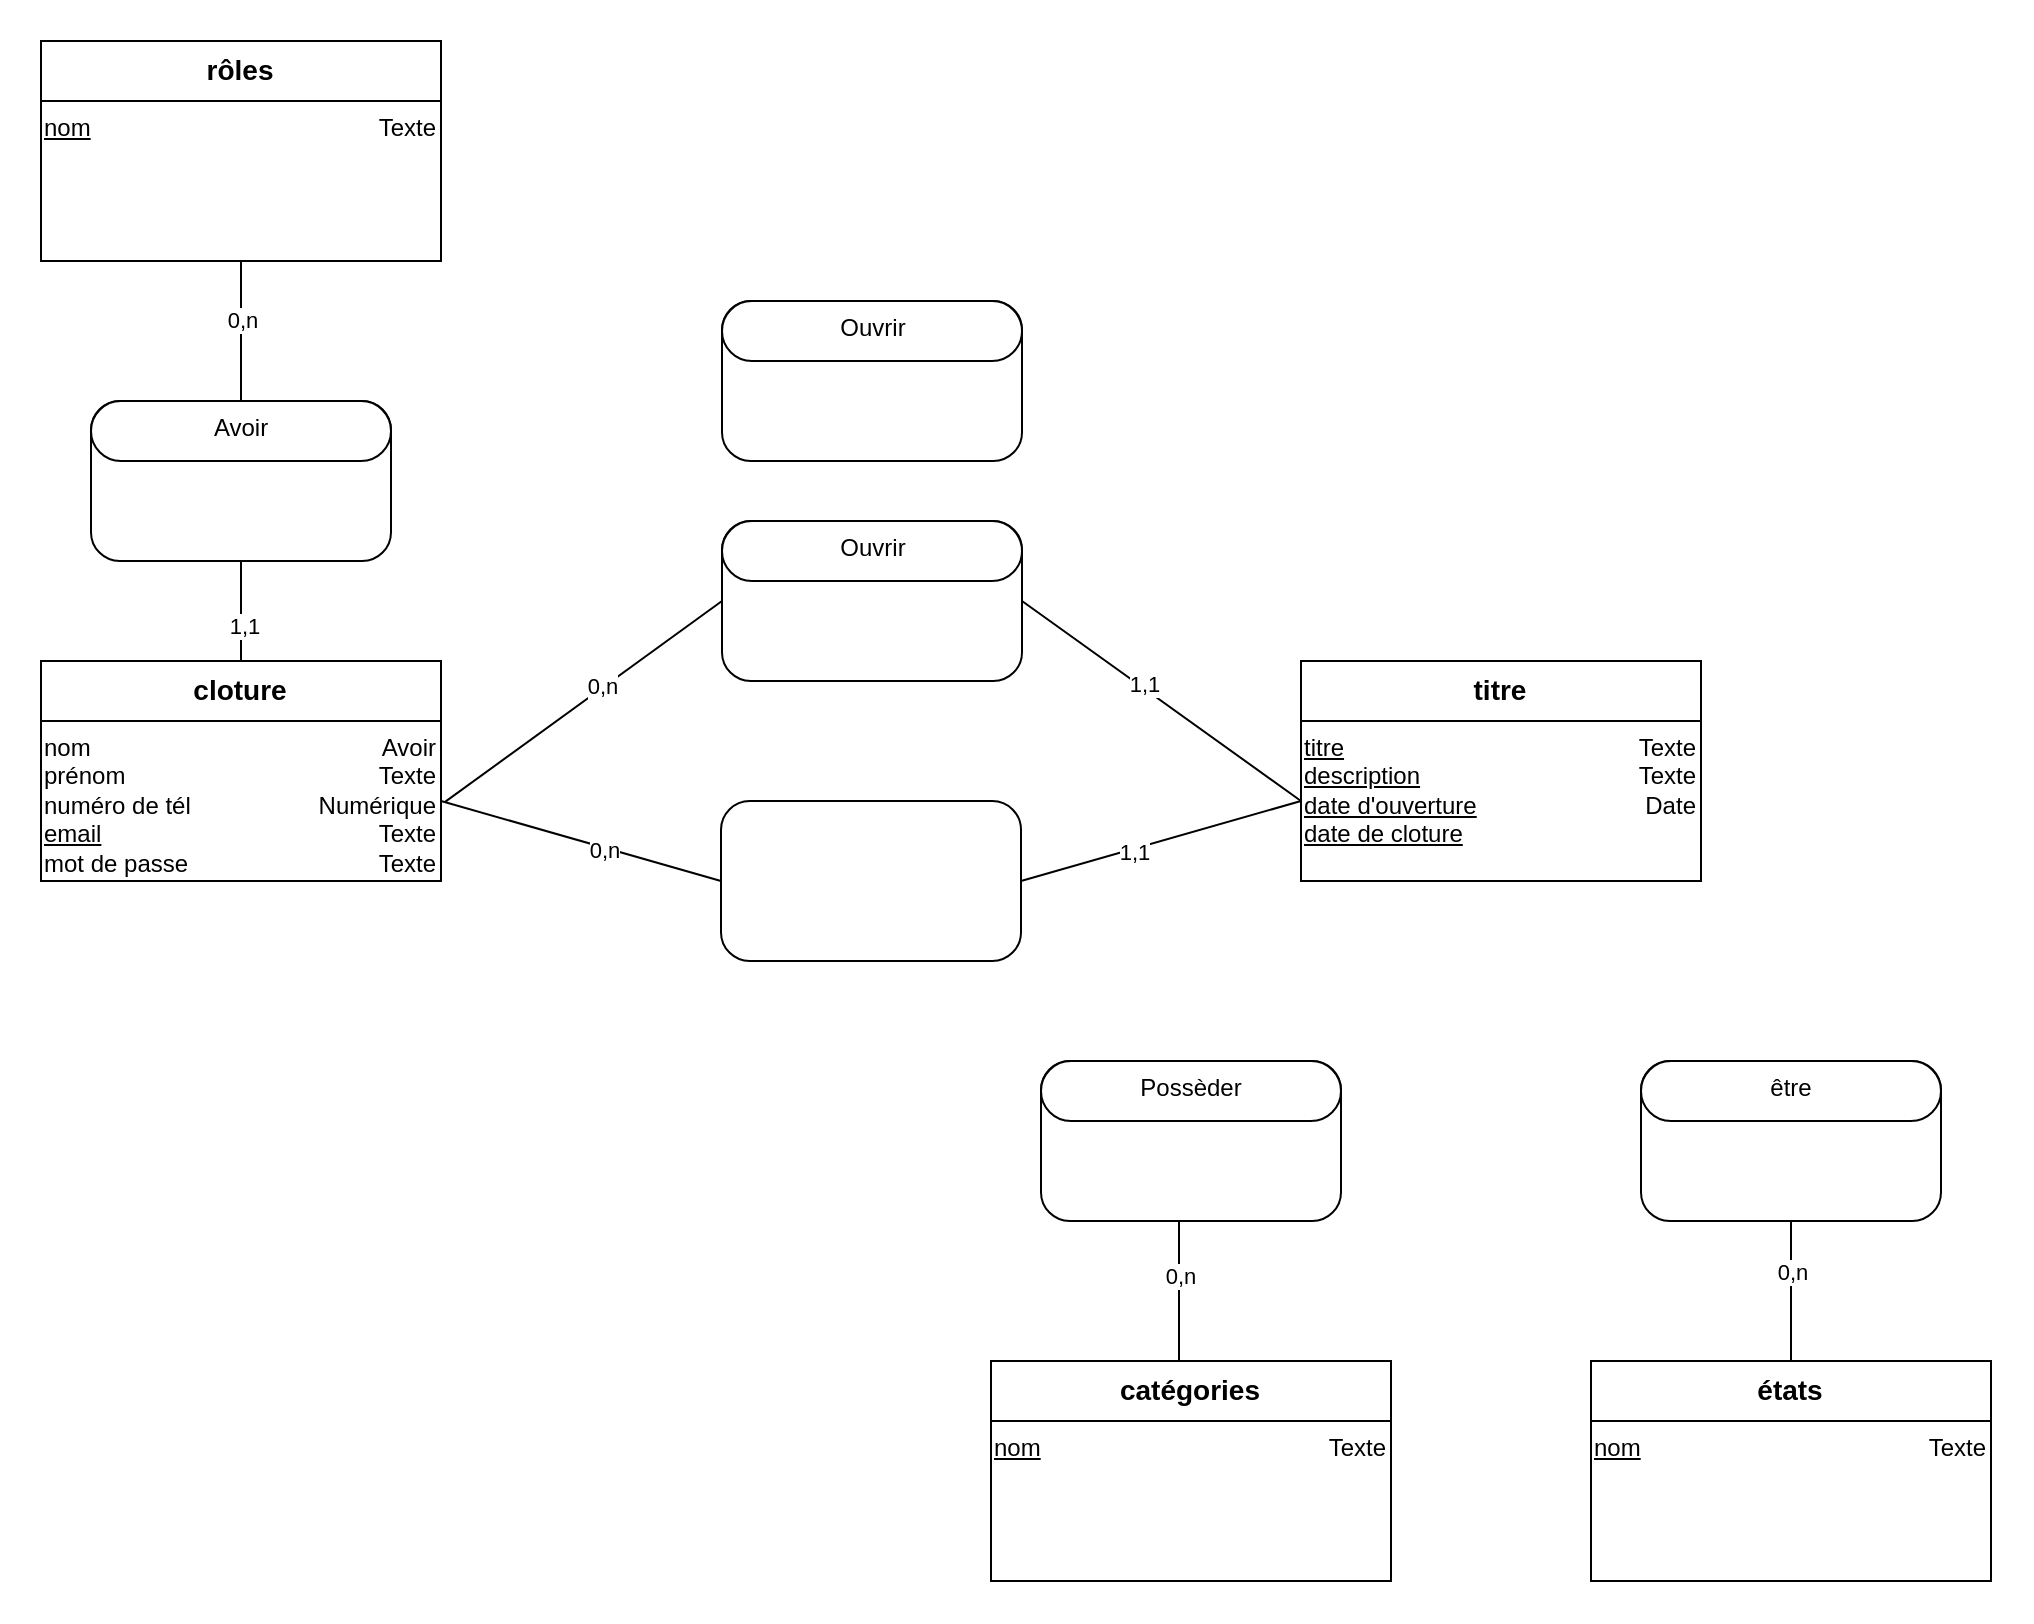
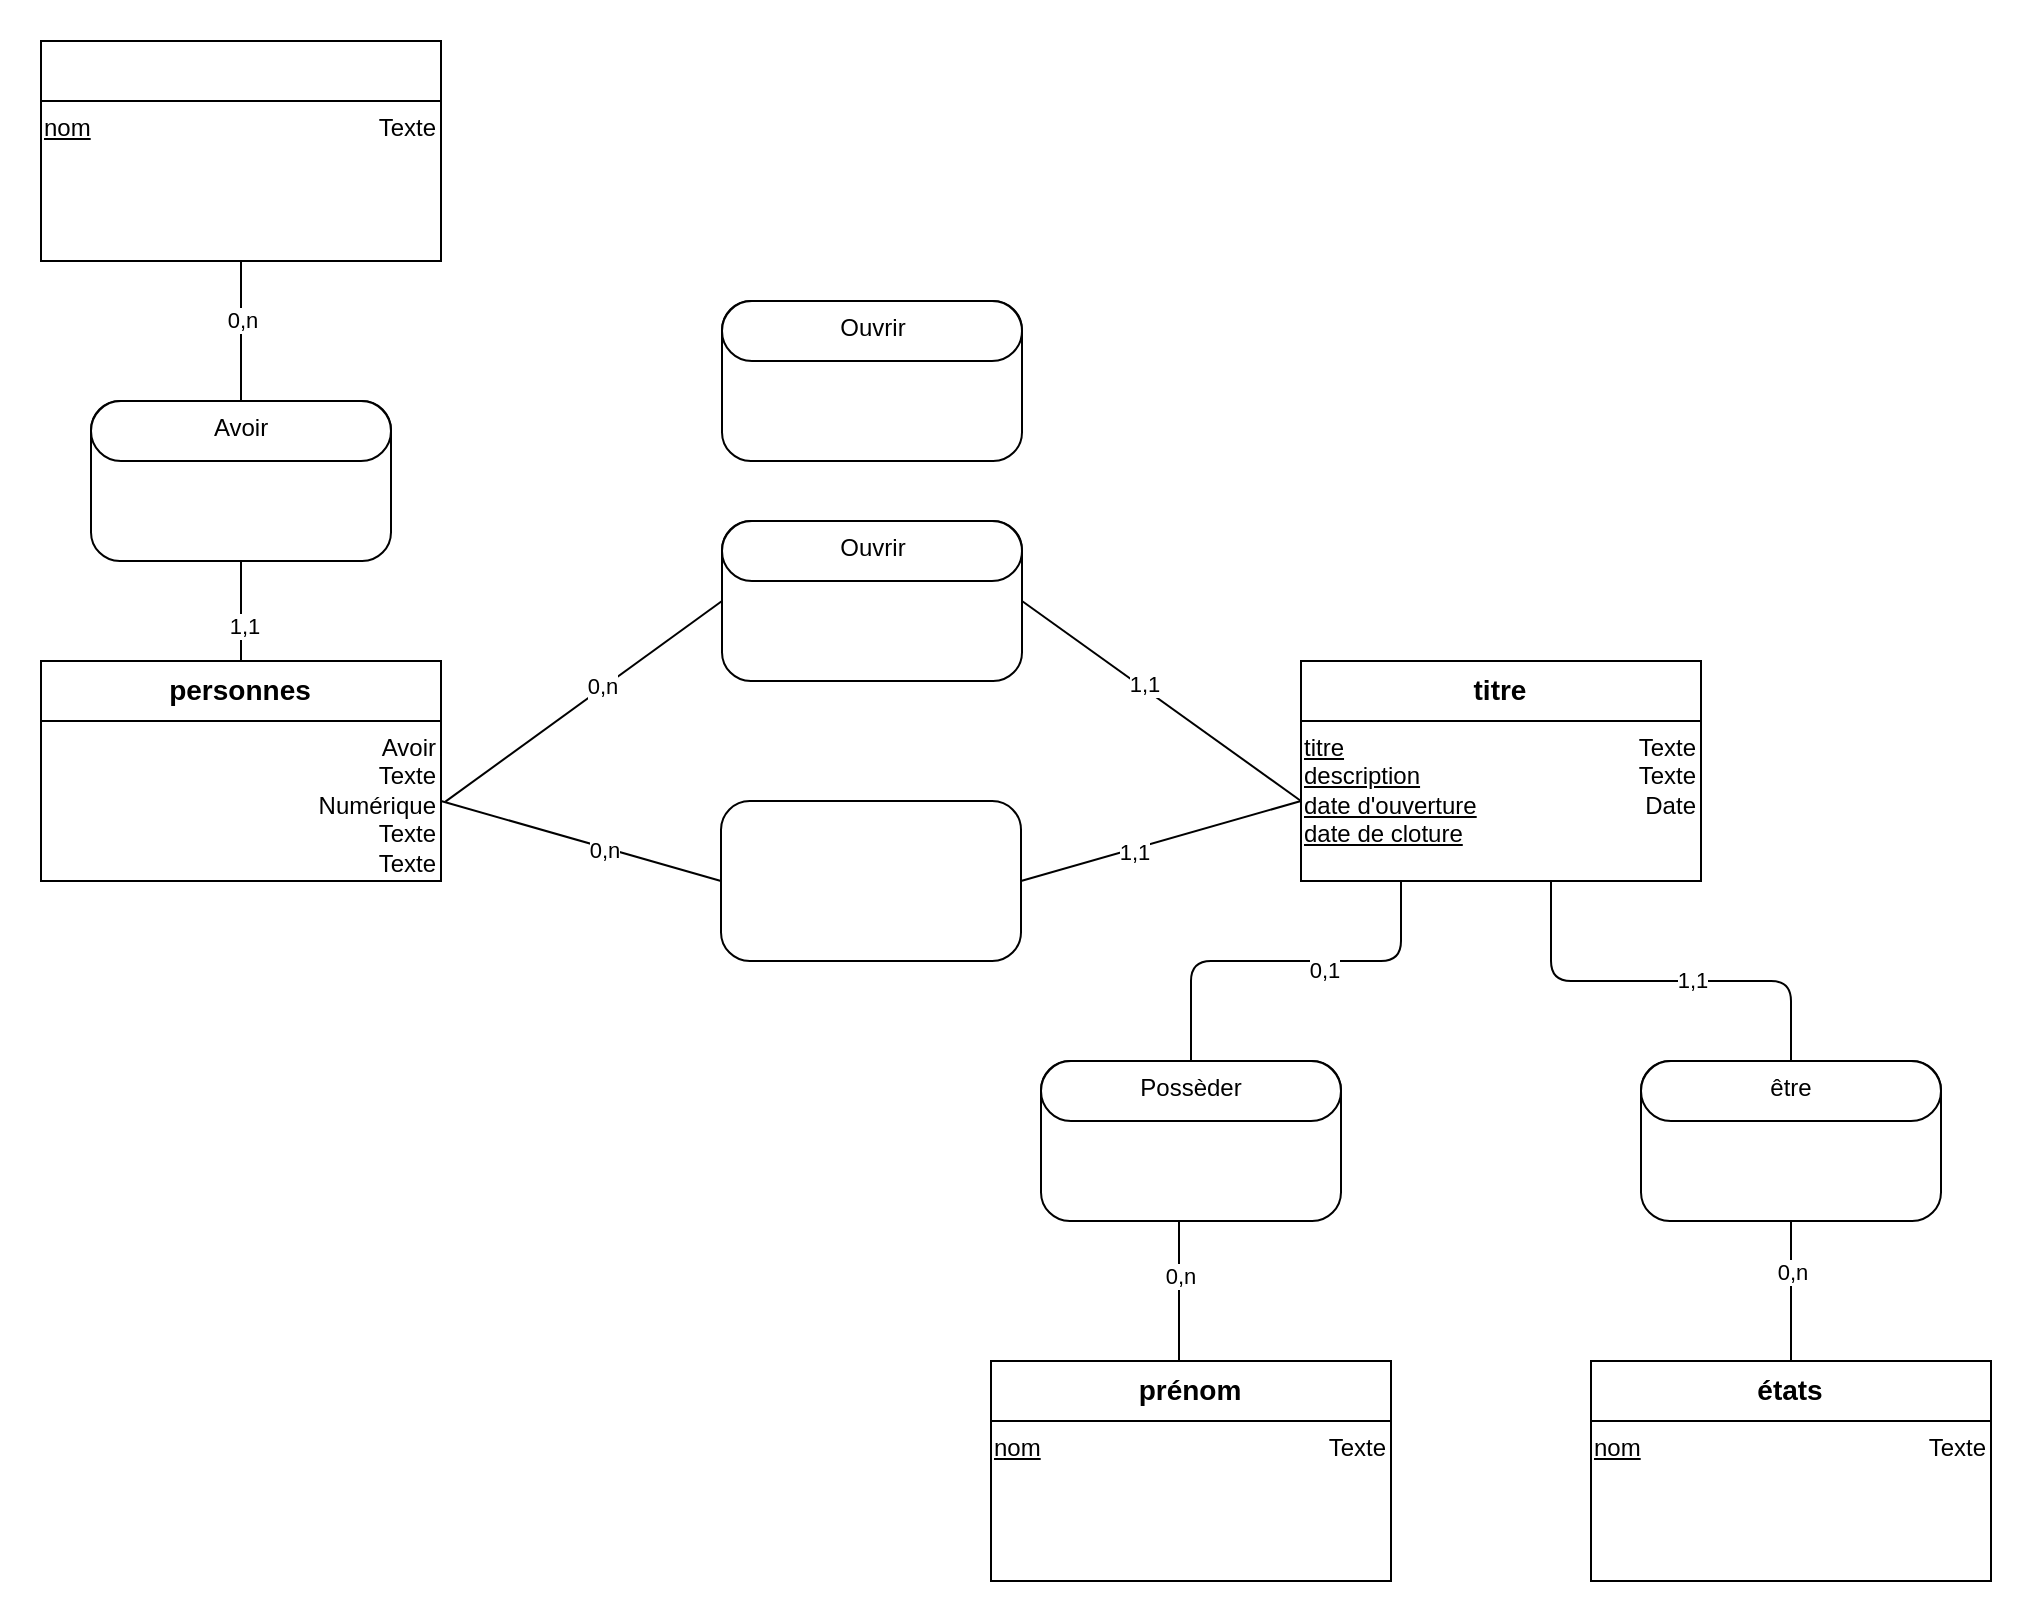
- <mxCell id="13" value="&lt;span style=&quot;font-size: 14px&quot;&gt;&lt;b&gt;rôles&lt;/b&gt;&lt;/span&gt;" style="text;html=1;strokeColor=none;fillColor=none;align=center;verticalAlign=middle;whiteSpace=wrap;rounded=0;" parent="8" vertex="1"><mxGeometry width="200" height="30.0" as="geometry" /></mxCell>
- <mxCell id="7" value="&lt;span style=&quot;font-size: 14px&quot;&gt;&lt;b&gt;cloture&lt;/b&gt;&lt;/span&gt;" style="text;html=1;strokeColor=none;fillColor=none;align=center;verticalAlign=middle;whiteSpace=wrap;rounded=0;" parent="2" vertex="1"><mxGeometry width="200" height="30.0" as="geometry" /></mxCell>
+ <mxCell id="7" value="&lt;span style=&quot;font-size: 14px&quot;&gt;&lt;b&gt;personnes&lt;/b&gt;&lt;/span&gt;" style="text;html=1;strokeColor=none;fillColor=none;align=center;verticalAlign=middle;whiteSpace=wrap;rounded=0;" parent="2" vertex="1"><mxGeometry width="200" height="30.0" as="geometry" /></mxCell>
- <mxCell id="5" value="nom&lt;br&gt;prénom&lt;br&gt;numéro de tél&lt;br&gt;&lt;u&gt;email&lt;/u&gt;&lt;br&gt;mot de passe" style="text;html=1;strokeColor=none;fillColor=none;align=left;verticalAlign=top;whiteSpace=wrap;rounded=0;" parent="2" vertex="1"><mxGeometry y="30.0" width="100" height="80.0" as="geometry" /></mxCell>
+ <mxCell id="37" value="" style="endArrow=none;html=1;exitX=0.5;exitY=0.5;exitDx=0;exitDy=-15;exitPerimeter=0;entryX=0.5;entryY=1;entryDx=0;entryDy=0;" parent="1" source="36" target="17" edge="1"><mxGeometry width="50" height="50" relative="1" as="geometry"><mxPoint x="539.5" y="520" as="sourcePoint" /><mxPoint x="545" y="480" as="targetPoint" /><Array as="points"><mxPoint x="595" y="480" /><mxPoint x="700" y="480" /></Array></mxGeometry></mxCell>
+ <mxCell id="38" value="0,1" style="edgeLabel;html=1;align=center;verticalAlign=middle;resizable=0;points=[];" parent="37" vertex="1" connectable="0"><mxGeometry x="0.188" y="-4" relative="1" as="geometry"><mxPoint as="offset" /></mxGeometry></mxCell>
+ <mxCell id="44" value="" style="endArrow=none;html=1;exitX=0.5;exitY=0.5;exitDx=0;exitDy=-15.0;exitPerimeter=0;entryX=0.25;entryY=1;entryDx=0;entryDy=0;" parent="1" source="41" target="18" edge="1"><mxGeometry width="50" height="50" relative="1" as="geometry"><mxPoint x="895" y="490" as="sourcePoint" /><mxPoint x="720" y="440" as="targetPoint" /><Array as="points"><mxPoint x="895" y="490" /><mxPoint x="775" y="490" /></Array></mxGeometry></mxCell>
+ <mxCell id="45" value="1,1" style="edgeLabel;html=1;align=center;verticalAlign=middle;resizable=0;points=[];" parent="44" vertex="1" connectable="0"><mxGeometry x="-0.14" y="-1" relative="1" as="geometry"><mxPoint as="offset" /></mxGeometry></mxCell>
- <mxCell id="25" value="&lt;span style=&quot;font-size: 14px&quot;&gt;&lt;b&gt;catégories&lt;/b&gt;&lt;/span&gt;" style="text;html=1;strokeColor=none;fillColor=none;align=center;verticalAlign=middle;whiteSpace=wrap;rounded=0;" parent="20" vertex="1"><mxGeometry width="200" height="30.0" as="geometry" /></mxCell>
+ <mxCell id="25" value="&lt;span style=&quot;font-size: 14px&quot;&gt;&lt;b&gt;prénom&lt;/b&gt;&lt;/span&gt;" style="text;html=1;strokeColor=none;fillColor=none;align=center;verticalAlign=middle;whiteSpace=wrap;rounded=0;" parent="20" vertex="1"><mxGeometry width="200" height="30.0" as="geometry" /></mxCell>
